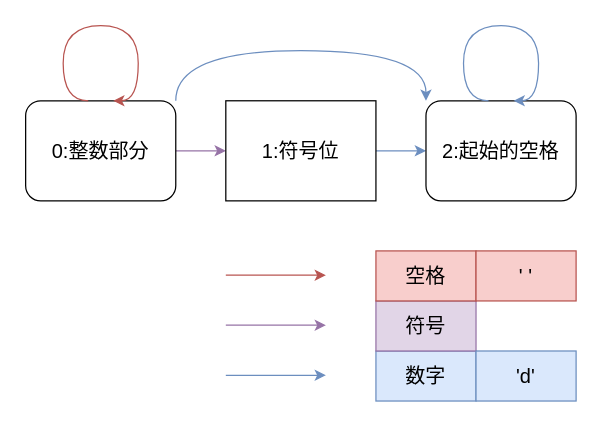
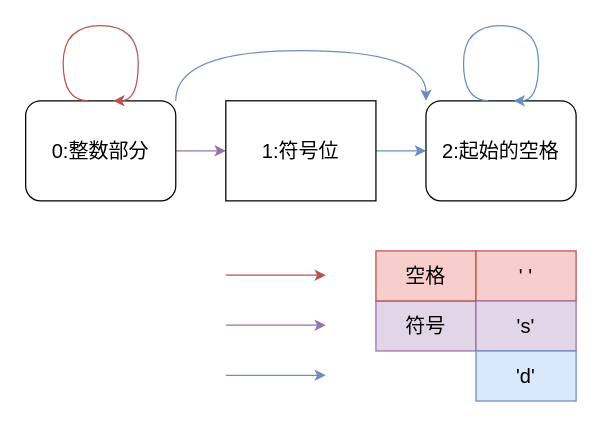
+ <mxCell id="19" value="'s'" style="text;strokeColor=#9673a6;align=center;fillColor=#e1d5e7;html=1;verticalAlign=middle;whiteSpace=wrap;rounded=0;fontSize=16;" parent="1" vertex="1"><mxGeometry x="380" y="240" width="80" height="40" as="geometry" /></mxCell>
- <mxCell id="11" value="数字" style="text;strokeColor=#6c8ebf;align=center;fillColor=#dae8fc;html=1;verticalAlign=middle;whiteSpace=wrap;rounded=0;fontSize=16;" parent="9" vertex="1"><mxGeometry x="120" width="80" height="40" as="geometry" /></mxCell>
